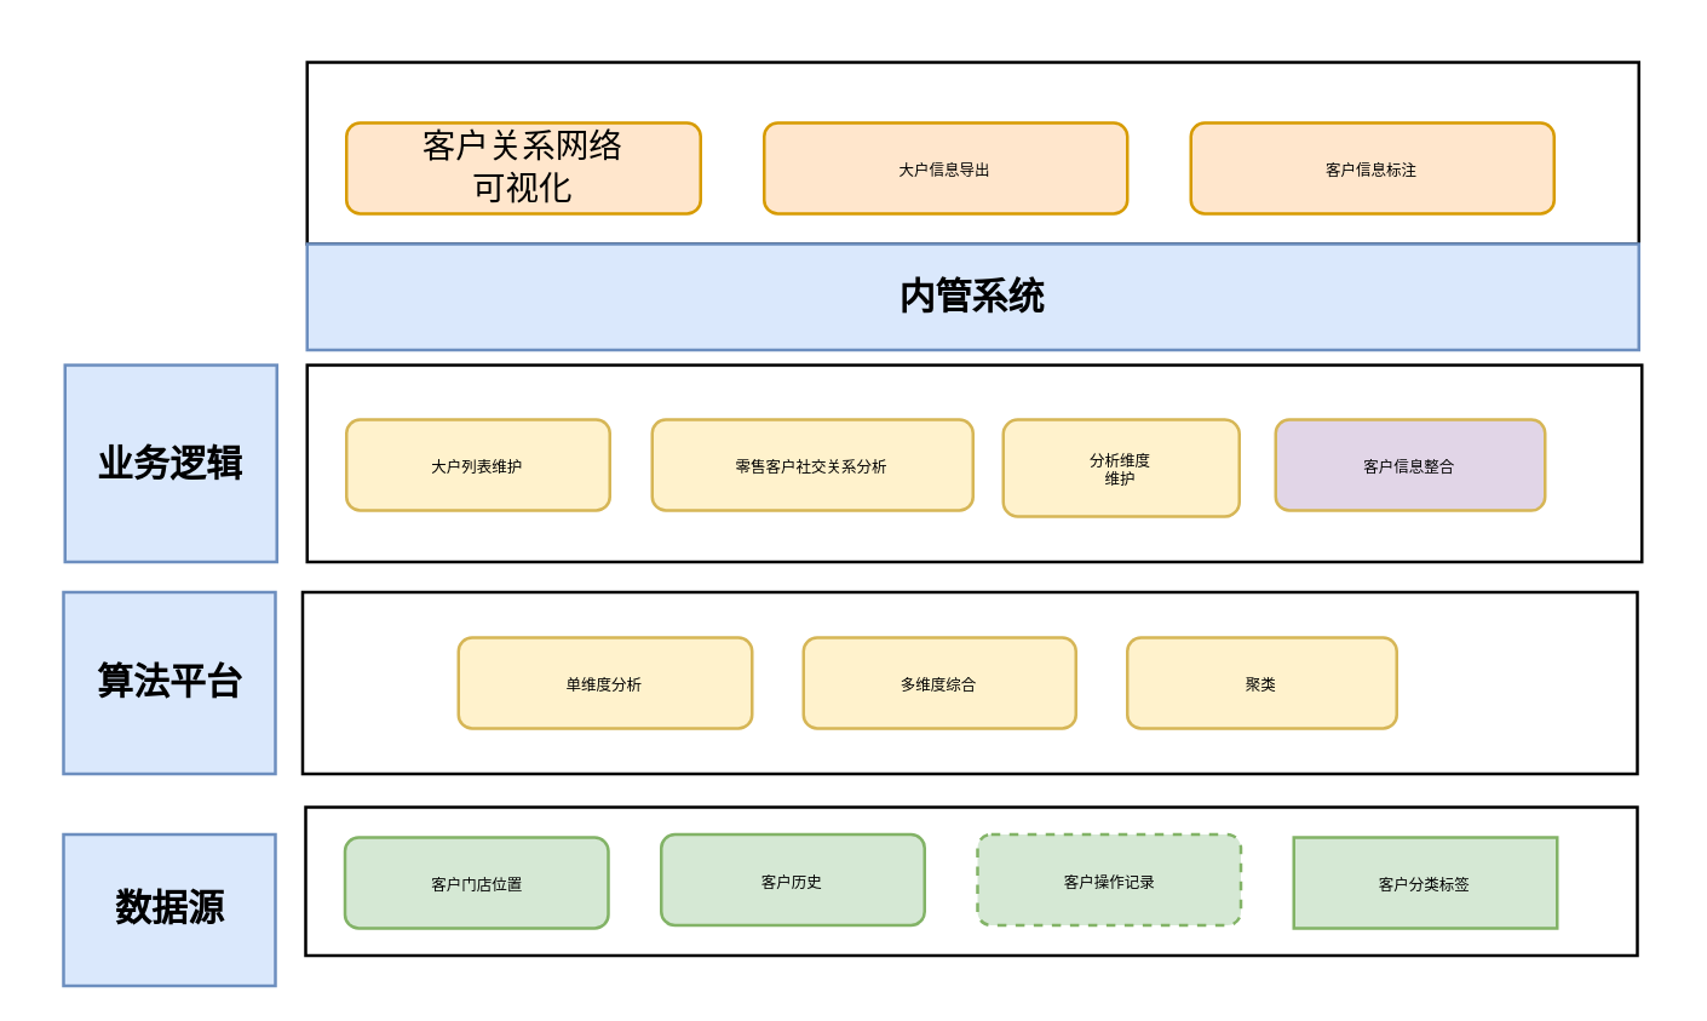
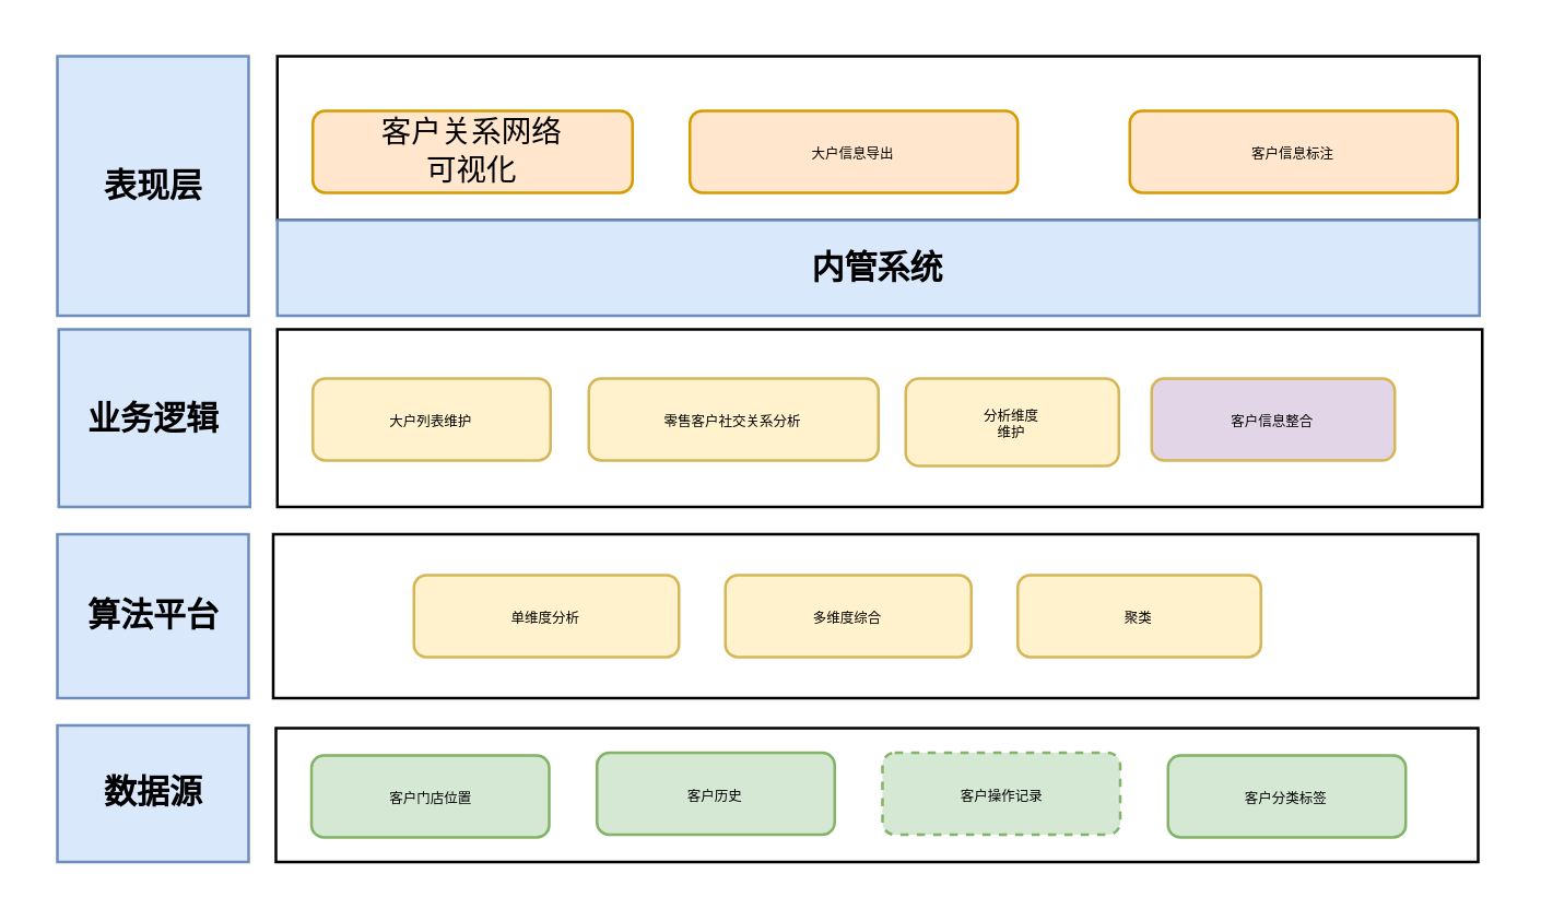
- <mxCell id="8" value="客户信息标注" style="rounded=1;whiteSpace=wrap;html=1;fillColor=#ffe6cc;strokeColor=#d79b00;fontSize=5;" parent="1" vertex="1"><mxGeometry x="393" y="40" width="120" height="30" as="geometry" /></mxCell>
+ <mxCell id="8" value="客户信息标注" style="rounded=1;whiteSpace=wrap;html=1;fillColor=#ffe6cc;strokeColor=#d79b00;fontSize=5;" parent="1" vertex="1"><mxGeometry x="413" y="40" width="120" height="30" as="geometry" /></mxCell>
+ <mxCell id="4" value="表现层" style="rounded=0;whiteSpace=wrap;html=1;fillColor=#dae8fc;strokeColor=#6c8ebf;fontStyle=1" parent="1" vertex="1"><mxGeometry x="20.5" y="20" width="70" height="95" as="geometry" /></mxCell>
- <mxCell id="21" value="客户分类标签" style="whiteSpace=wrap;html=1;fillColor=#d5e8d4;strokeColor=#82b366;fontSize=5;rounded=0;" parent="1" vertex="1"><mxGeometry x="427" y="276" width="87" height="30" as="geometry" /></mxCell>
+ <mxCell id="21" value="客户分类标签" style="rounded=1;whiteSpace=wrap;html=1;fillColor=#d5e8d4;strokeColor=#82b366;fontSize=5;" parent="1" vertex="1"><mxGeometry x="427" y="276" width="87" height="30" as="geometry" /></mxCell>
- <mxCell id="5" value="数据源" style="rounded=0;whiteSpace=wrap;html=1;fillColor=#dae8fc;strokeColor=#6c8ebf;fontStyle=1" parent="1" vertex="1"><mxGeometry x="20.5" y="275" width="70" height="50" as="geometry" /></mxCell>
+ <mxCell id="5" value="数据源" style="rounded=0;whiteSpace=wrap;html=1;fillColor=#dae8fc;strokeColor=#6c8ebf;fontStyle=1" parent="1" vertex="1"><mxGeometry x="20.5" y="265" width="70" height="50" as="geometry" /></mxCell>
